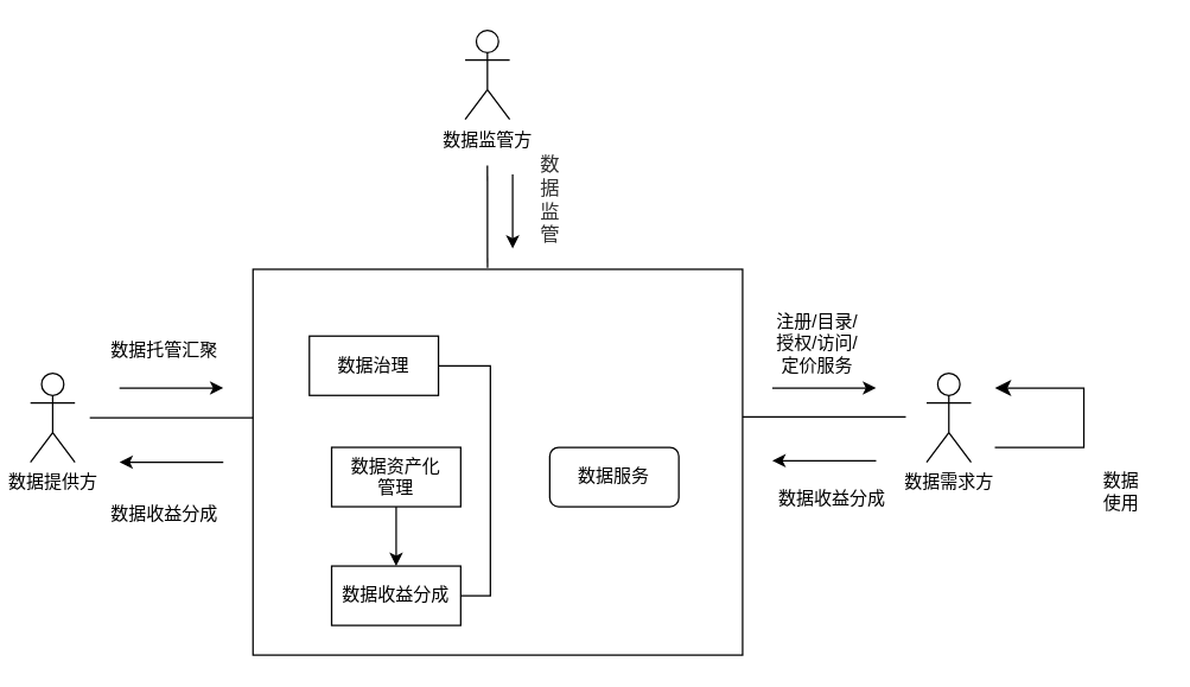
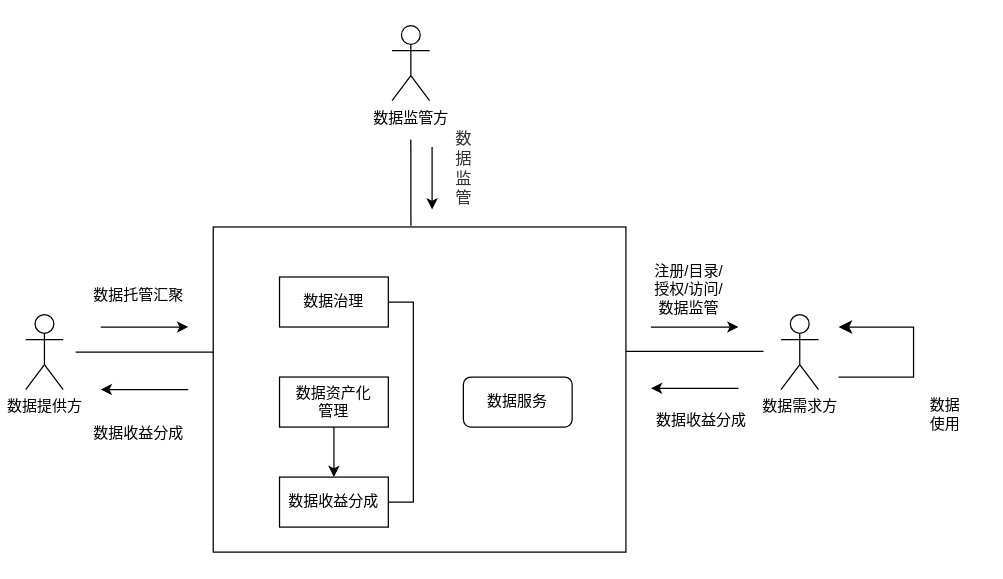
- <mxCell id="20" value="注册/目录/&lt;div&gt;授权/访问/&lt;/div&gt;&lt;div&gt;定价服务&lt;/div&gt;" style="text;html=1;align=center;verticalAlign=middle;resizable=0;points=[];autosize=1;strokeColor=none;fillColor=none;" vertex="1" parent="1"><mxGeometry x="510" y="201" width="80" height="60" as="geometry" /></mxCell>
+ <mxCell id="20" value="注册/目录/&lt;div&gt;授权/访问/&lt;/div&gt;&lt;div&gt;数据监管&lt;/div&gt;" style="text;html=1;align=center;verticalAlign=middle;resizable=0;points=[];autosize=1;strokeColor=none;fillColor=none;" vertex="1" parent="1"><mxGeometry x="510" y="201" width="80" height="60" as="geometry" /></mxCell>
- <mxCell id="22" value="数据治理" style="rounded=0;whiteSpace=wrap;html=1;" vertex="1" parent="1"><mxGeometry x="208" y="226" width="87" height="40" as="geometry" /></mxCell>
+ <mxCell id="22" value="数据治理" style="rounded=0;whiteSpace=wrap;html=1;" vertex="1" parent="1"><mxGeometry x="223" y="221" width="87" height="40" as="geometry" /></mxCell>
